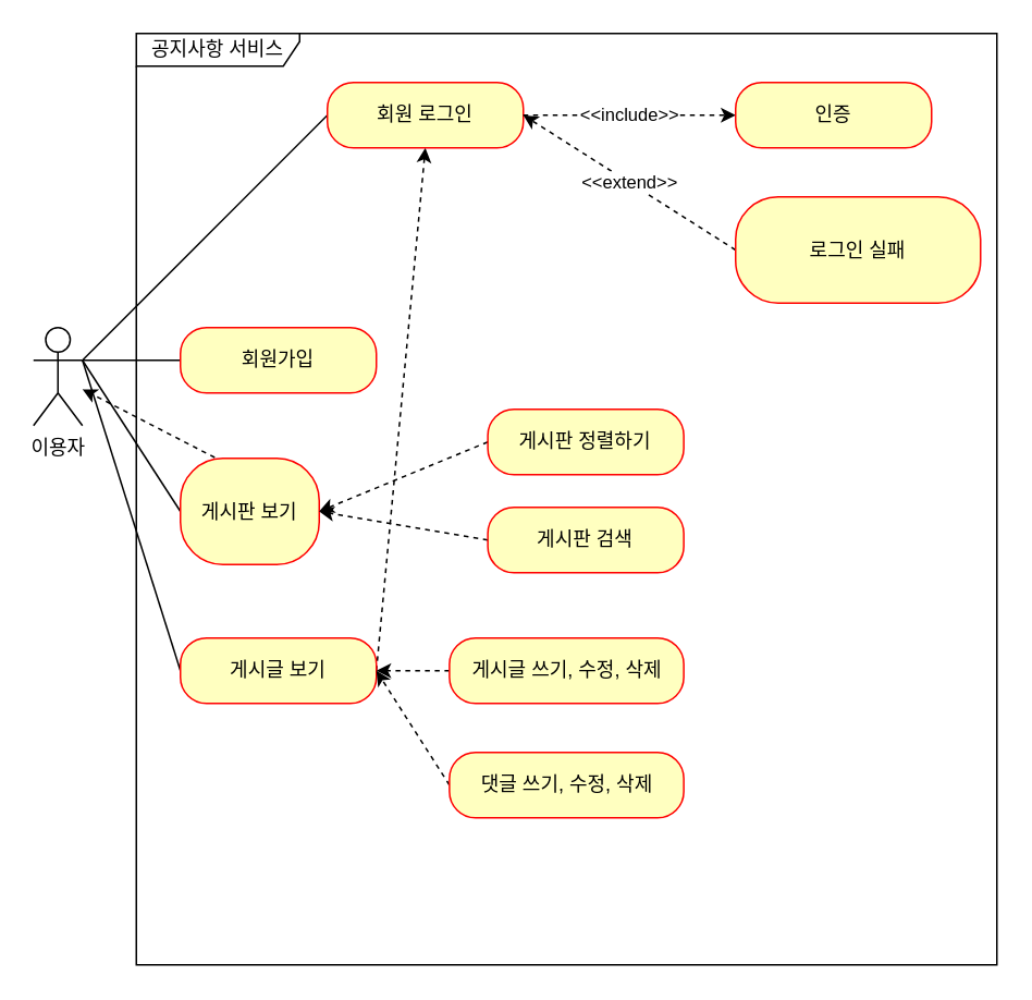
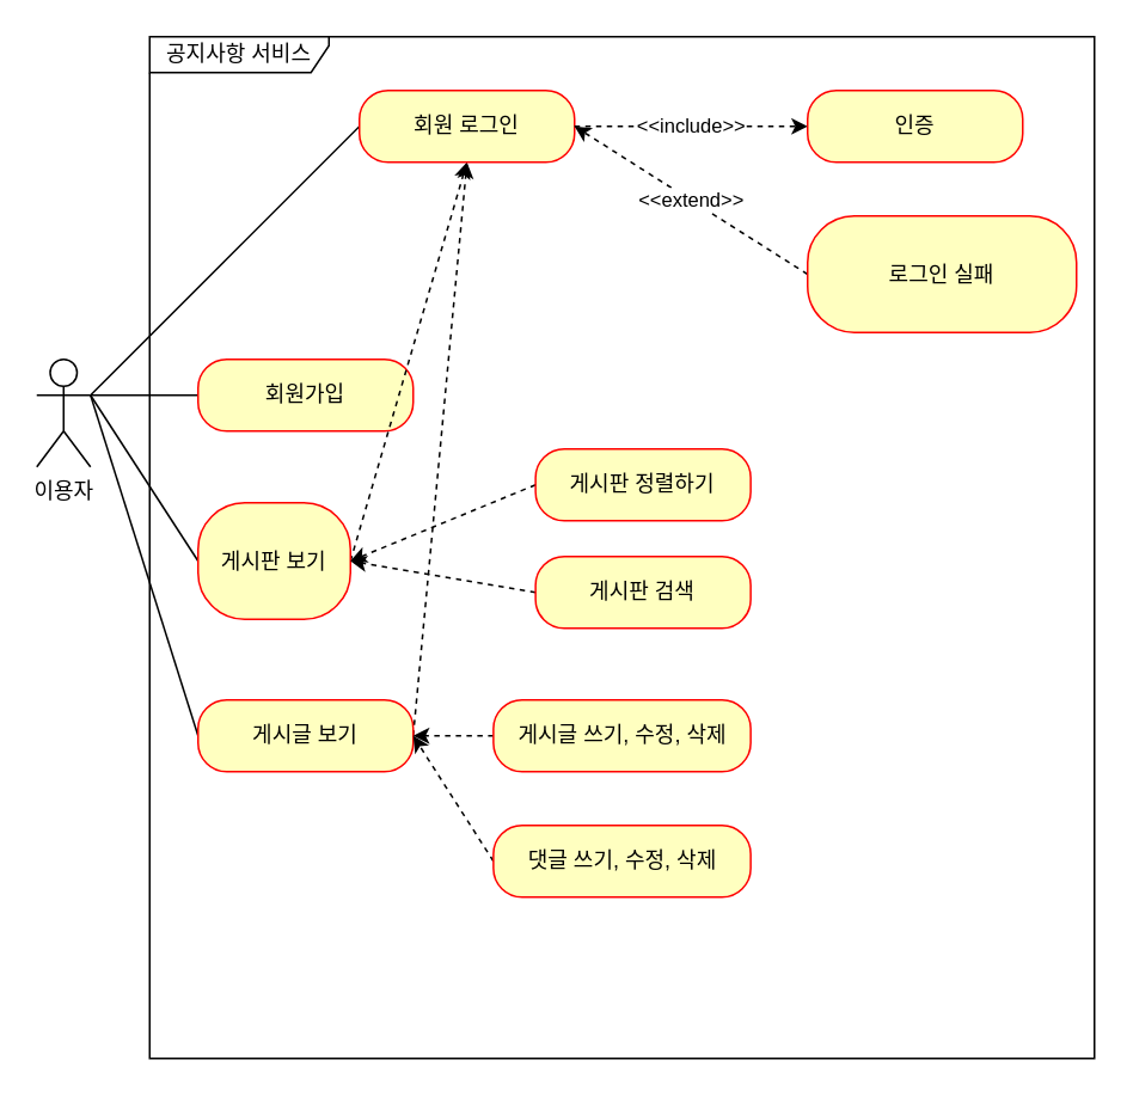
- <mxCell id="7" style="edgeStyle=none;rounded=0;orthogonalLoop=1;jettySize=auto;html=1;exitX=1;exitY=0.5;exitDx=0;exitDy=0;dashed=1;endArrow=classic;endFill=1;" edge="1" parent="1" source="8" target="2"><mxGeometry relative="1" as="geometry" /></mxCell>
+ <mxCell id="7" style="edgeStyle=none;rounded=0;orthogonalLoop=1;jettySize=auto;html=1;exitX=1;exitY=0.5;exitDx=0;exitDy=0;entryX=0.5;entryY=1;entryDx=0;entryDy=0;dashed=1;endArrow=classic;endFill=1;" edge="1" parent="1" source="8" target="13"><mxGeometry relative="1" as="geometry" /></mxCell>
